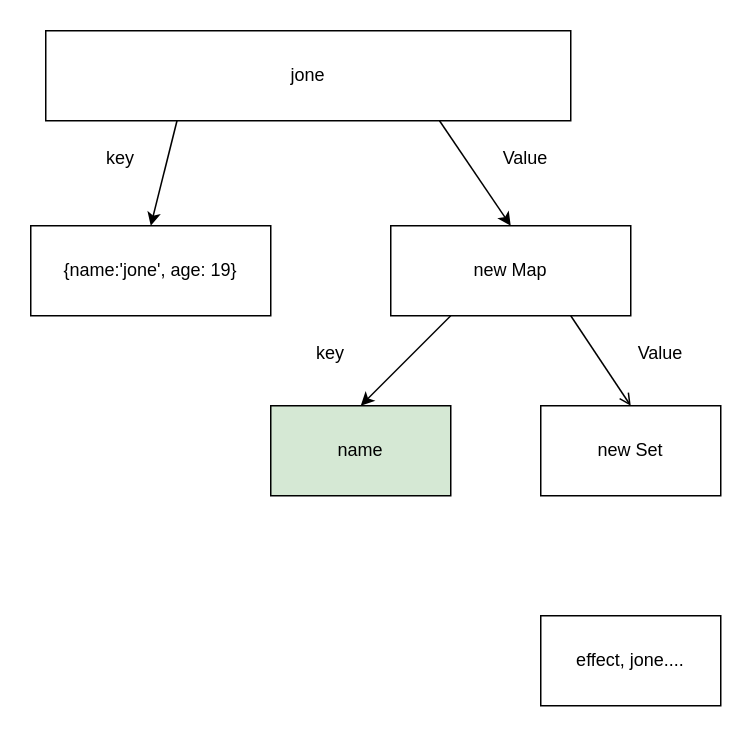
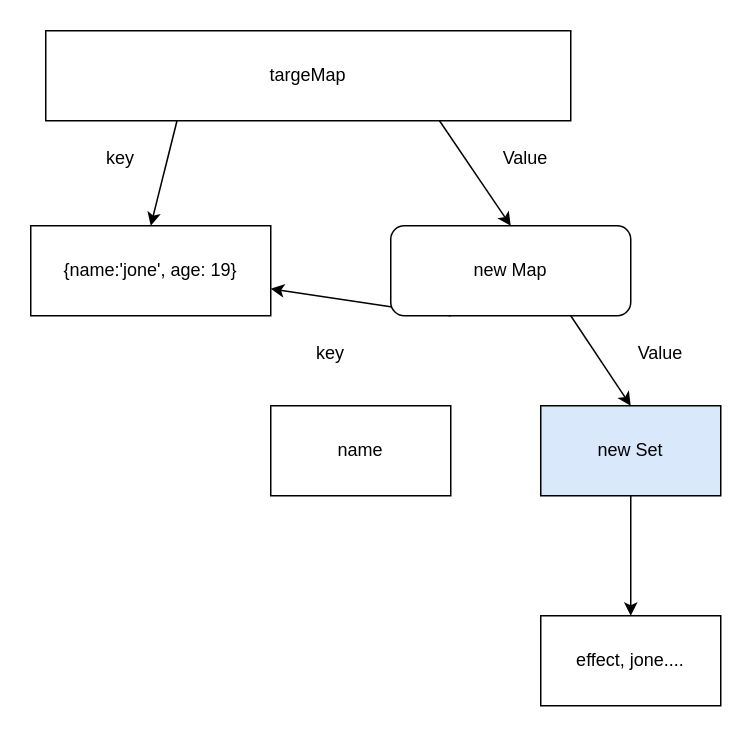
- <mxCell id="4" value="jone" style="rounded=0;whiteSpace=wrap;html=1;" vertex="1" parent="1"><mxGeometry x="30" y="20" width="350" height="60" as="geometry" /></mxCell>
+ <mxCell id="4" value="targeMap" style="rounded=0;whiteSpace=wrap;html=1;" vertex="1" parent="1"><mxGeometry x="30" y="20" width="350" height="60" as="geometry" /></mxCell>
- <mxCell id="8" value="new Map" style="rounded=0;whiteSpace=wrap;html=1;" vertex="1" parent="1"><mxGeometry x="260" y="150" width="160" height="60" as="geometry" /></mxCell>
+ <mxCell id="8" value="new Map" style="whiteSpace=wrap;html=1;rounded=1;" vertex="1" parent="1"><mxGeometry x="260" y="150" width="160" height="60" as="geometry" /></mxCell>
- <mxCell id="6" style="edgeStyle=none;html=1;exitX=0.25;exitY=1;exitDx=0;exitDy=0;entryX=0.5;entryY=0;entryDx=0;entryDy=0;" edge="1" parent="1" source="8" target="9"><mxGeometry relative="1" as="geometry" /></mxCell>
+ <mxCell id="6" style="edgeStyle=none;html=1;exitX=0.25;exitY=1;exitDx=0;exitDy=0;" edge="1" parent="1" source="8" target="5"><mxGeometry relative="1" as="geometry" /></mxCell>
- <mxCell id="7" style="edgeStyle=none;html=1;exitX=0.75;exitY=1;exitDx=0;exitDy=0;entryX=0.5;entryY=0;entryDx=0;entryDy=0;endArrow=open;" edge="1" parent="1" source="8" target="11"><mxGeometry relative="1" as="geometry" /></mxCell>
+ <mxCell id="7" style="edgeStyle=none;html=1;exitX=0.75;exitY=1;exitDx=0;exitDy=0;entryX=0.5;entryY=0;entryDx=0;entryDy=0;" edge="1" parent="1" source="8" target="11"><mxGeometry relative="1" as="geometry" /></mxCell>
- <mxCell id="9" value="name" style="rounded=0;whiteSpace=wrap;html=1;fillColor=#d5e8d4;" vertex="1" parent="1"><mxGeometry x="180" y="270" width="120" height="60" as="geometry" /></mxCell>
+ <mxCell id="9" value="name" style="rounded=0;whiteSpace=wrap;html=1;" vertex="1" parent="1"><mxGeometry x="180" y="270" width="120" height="60" as="geometry" /></mxCell>
- <mxCell id="11" value="new Set" style="rounded=0;whiteSpace=wrap;html=1;" vertex="1" parent="1"><mxGeometry x="360" y="270" width="120" height="60" as="geometry" /></mxCell>
+ <mxCell id="11" value="new Set" style="rounded=0;whiteSpace=wrap;html=1;fillColor=#dae8fc;" vertex="1" parent="1"><mxGeometry x="360" y="270" width="120" height="60" as="geometry" /></mxCell>
+ <mxCell id="10" style="edgeStyle=none;html=1;exitX=0.5;exitY=1;exitDx=0;exitDy=0;entryX=0.5;entryY=0;entryDx=0;entryDy=0;" edge="1" parent="1" source="11" target="12"><mxGeometry relative="1" as="geometry" /></mxCell>
